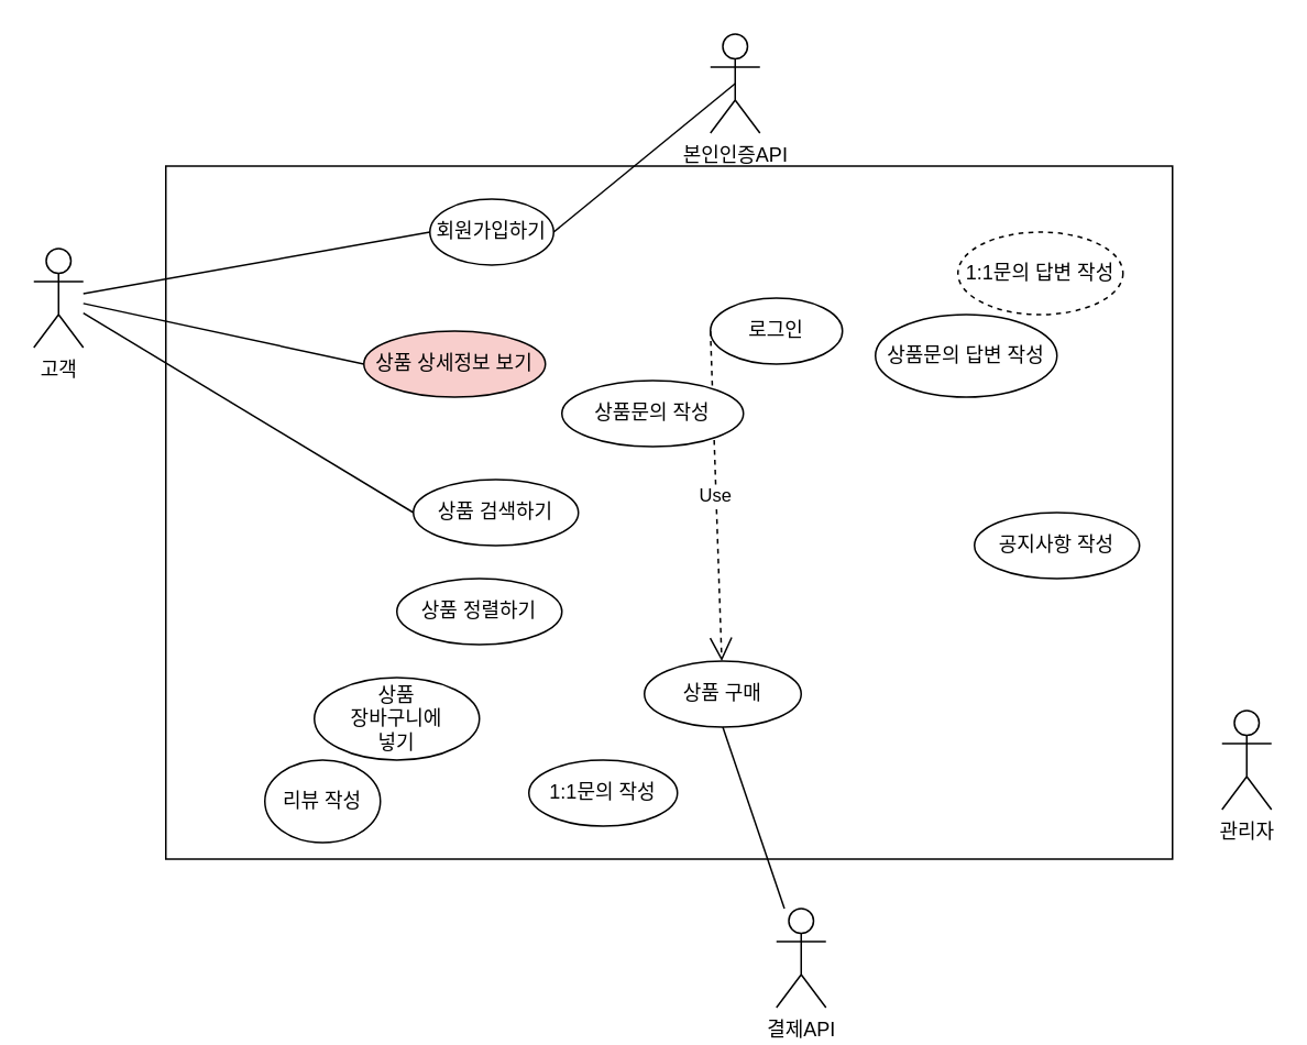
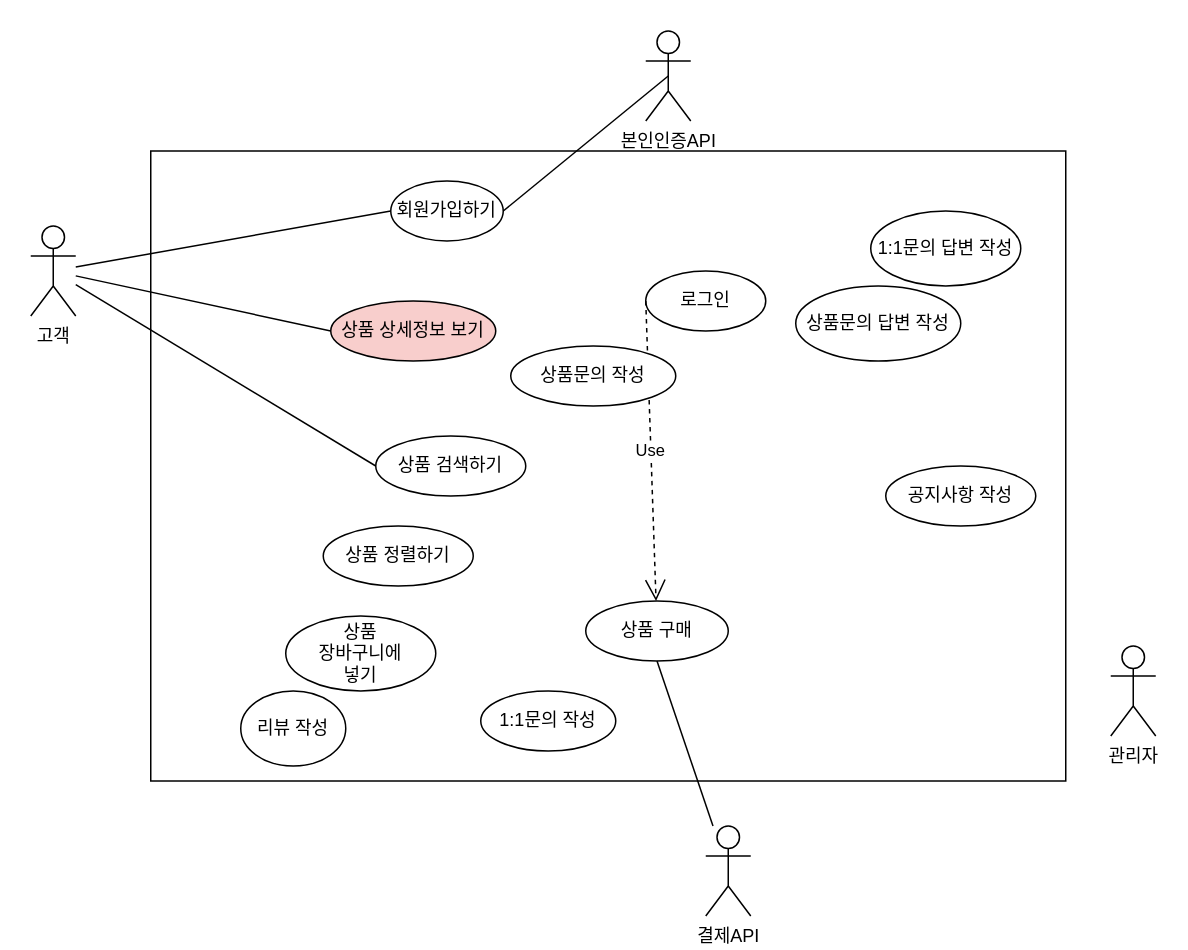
- <mxCell id="25" value="1:1문의 답변 작성" style="ellipse;whiteSpace=wrap;html=1;dashed=1;" vertex="1" parent="1"><mxGeometry x="580" y="140" width="100" height="50" as="geometry" /></mxCell>
+ <mxCell id="25" value="1:1문의 답변 작성" style="ellipse;whiteSpace=wrap;html=1;" vertex="1" parent="1"><mxGeometry x="580" y="140" width="100" height="50" as="geometry" /></mxCell>
- <mxCell id="9" value="상품 정렬하기" style="ellipse;whiteSpace=wrap;html=1;" vertex="1" parent="1"><mxGeometry x="240" y="350" width="100" height="40" as="geometry" /></mxCell>
+ <mxCell id="9" value="상품 정렬하기" style="ellipse;whiteSpace=wrap;html=1;" vertex="1" parent="1"><mxGeometry x="215" y="350" width="100" height="40" as="geometry" /></mxCell>
